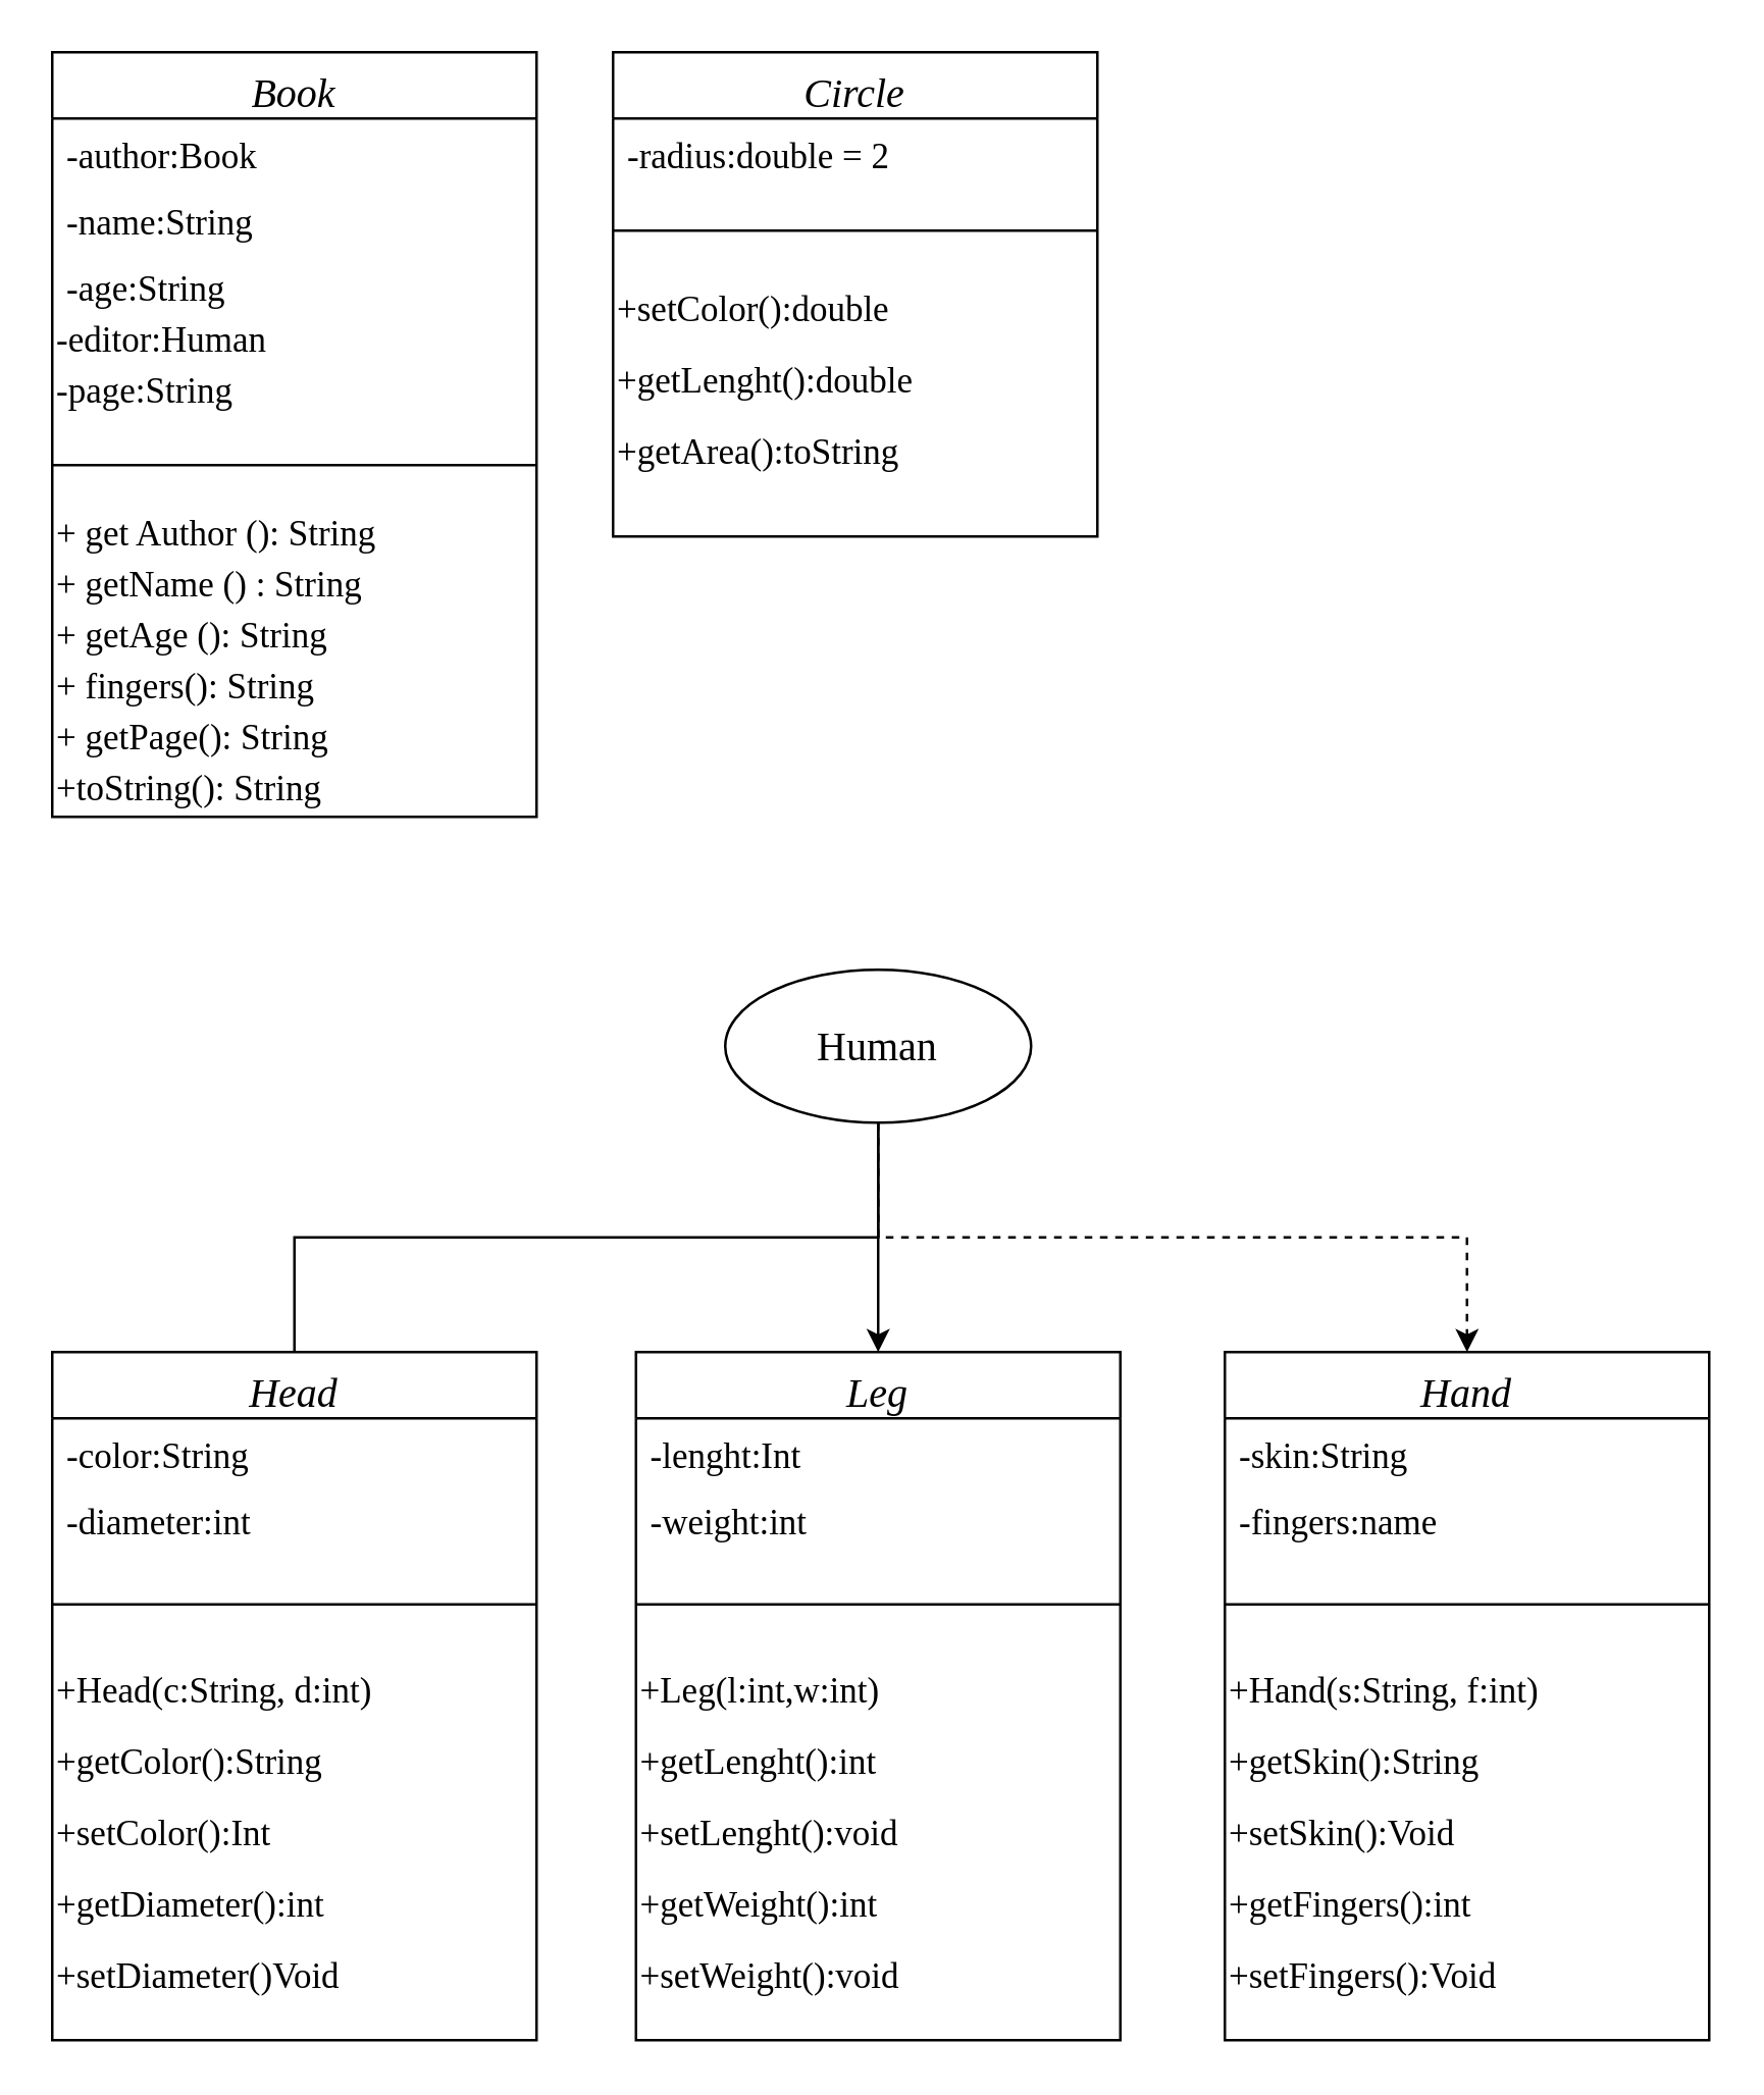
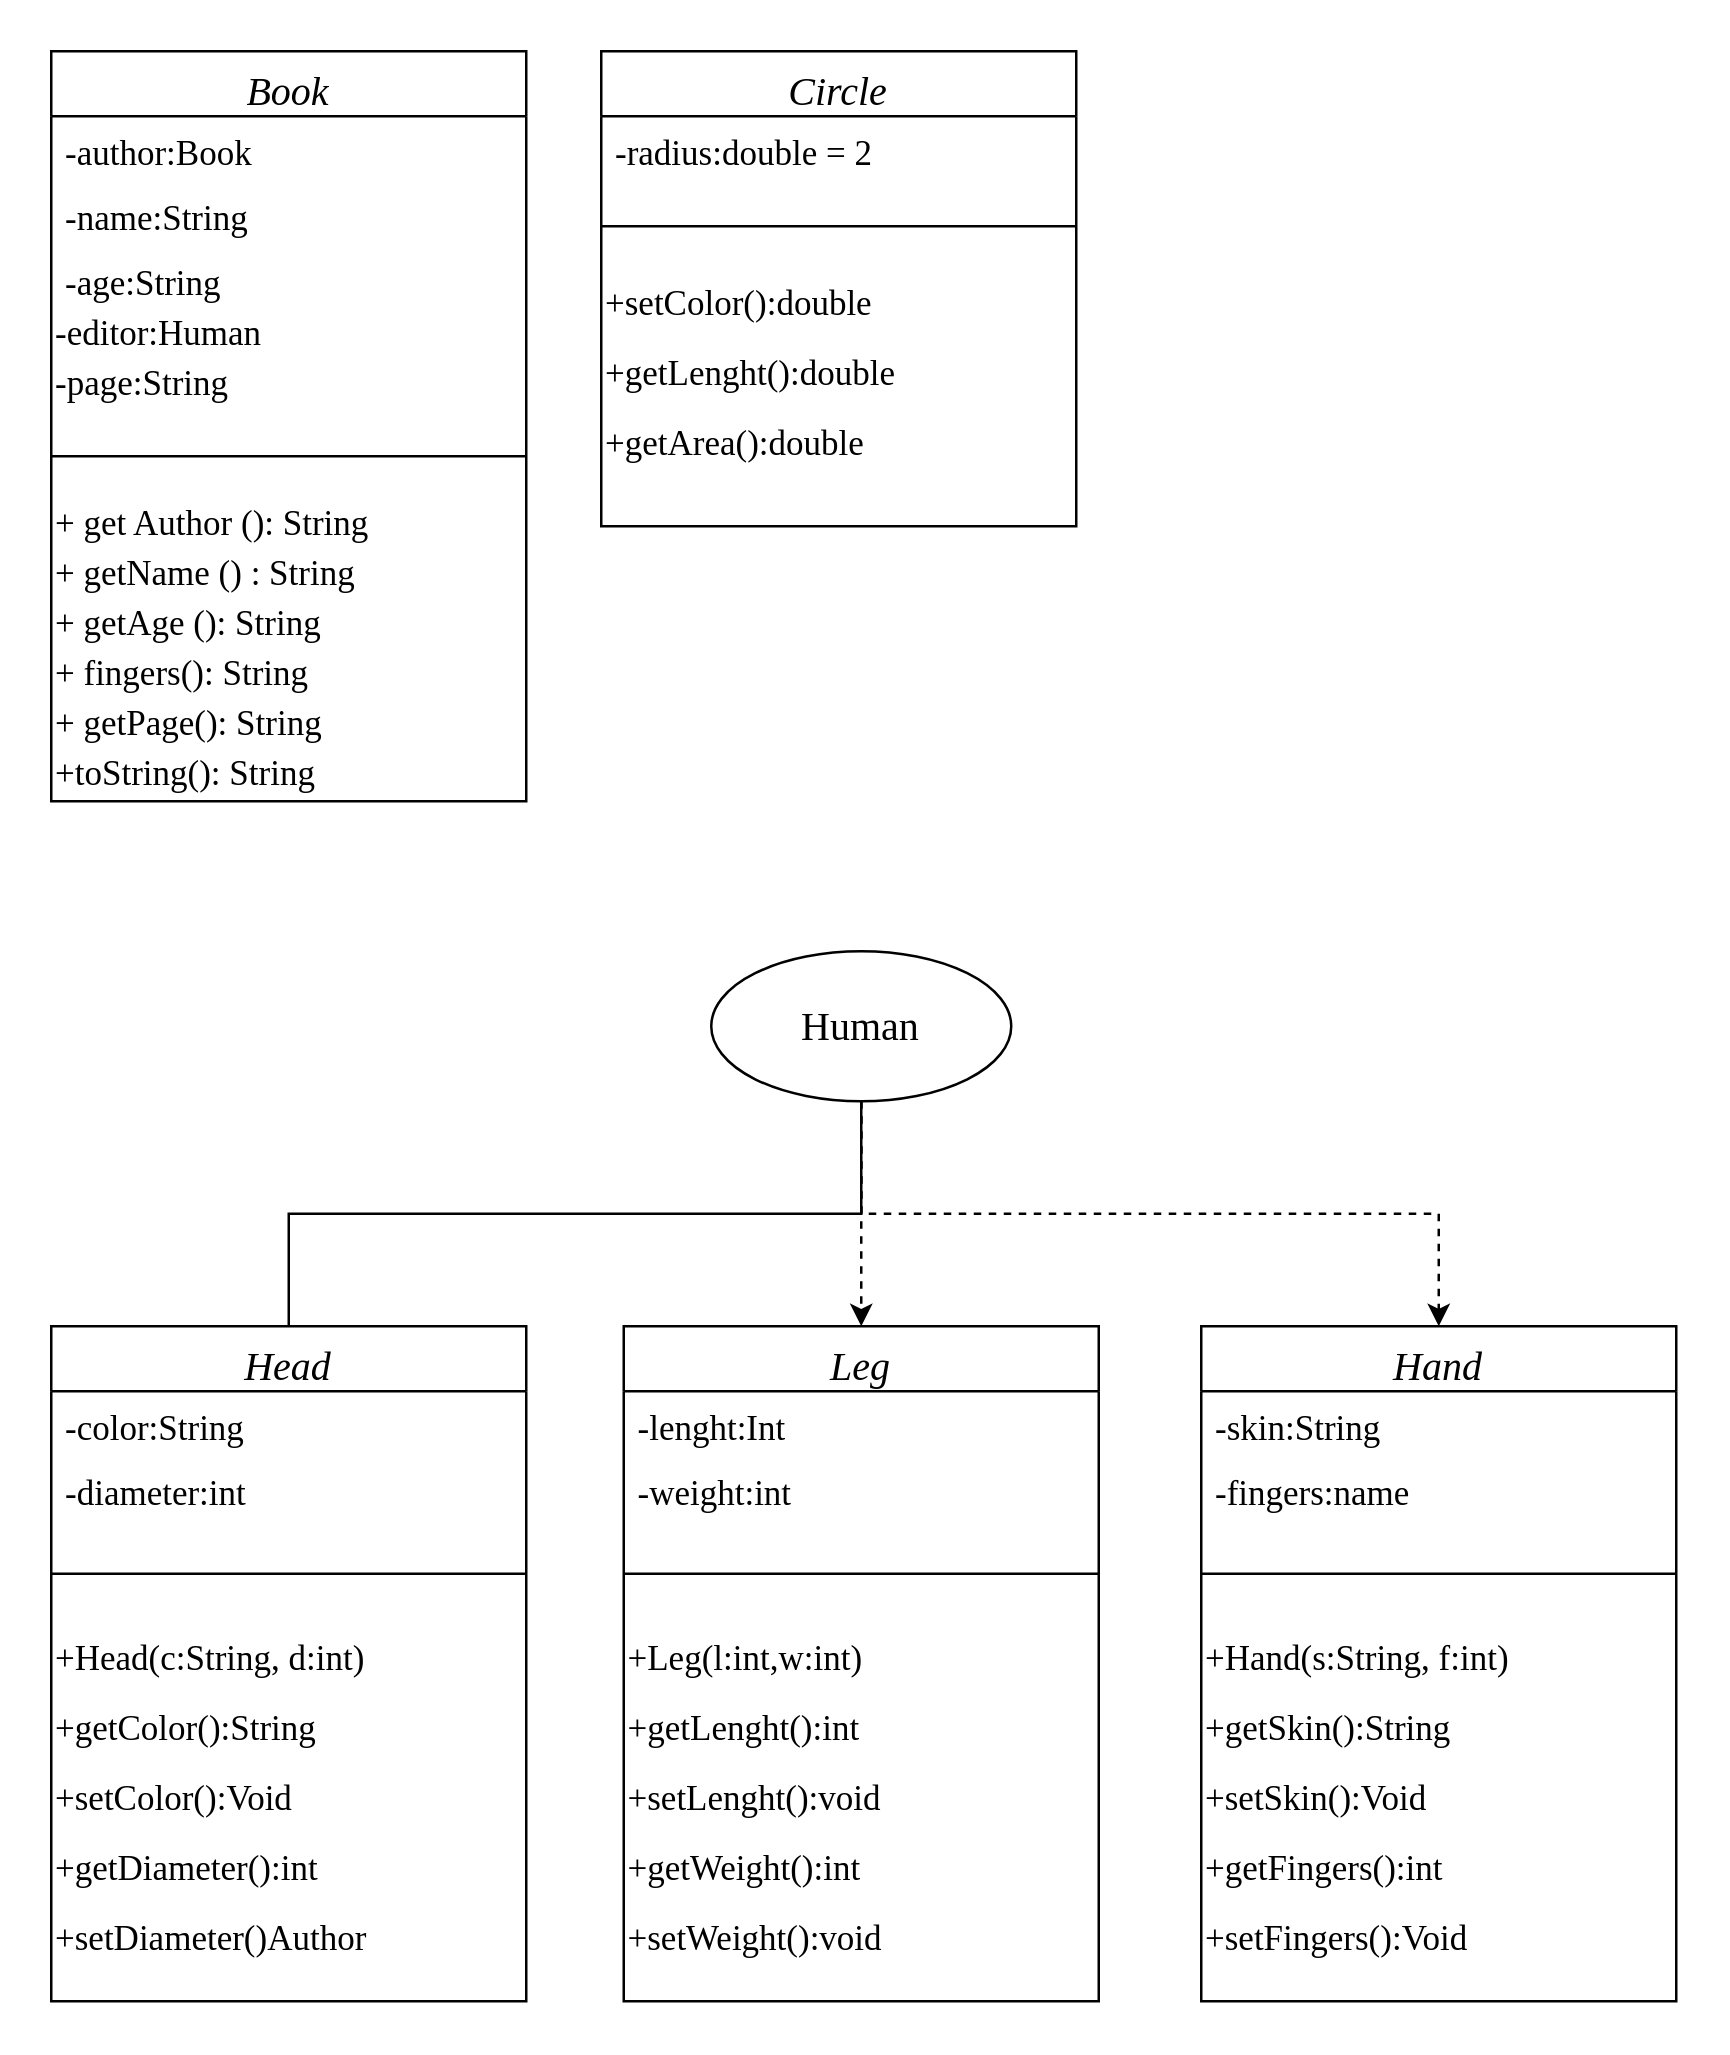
- <mxCell id="20" value="+getArea():toString" style="text;html=1;strokeColor=none;fillColor=none;align=left;verticalAlign=middle;whiteSpace=wrap;rounded=0;fontFamily=Times New Roman;fontSize=14;" vertex="1" parent="15"><mxGeometry y="144" width="190" height="28" as="geometry" /></mxCell>
+ <mxCell id="20" value="+getArea():double" style="text;html=1;strokeColor=none;fillColor=none;align=left;verticalAlign=middle;whiteSpace=wrap;rounded=0;fontFamily=Times New Roman;fontSize=14;" vertex="1" parent="15"><mxGeometry y="144" width="190" height="28" as="geometry" /></mxCell>
- <mxCell id="30" style="edgeStyle=orthogonalEdgeStyle;rounded=0;orthogonalLoop=1;jettySize=auto;html=1;exitX=0.5;exitY=1;exitDx=0;exitDy=0;entryX=0.5;entryY=0;entryDx=0;entryDy=0;fontFamily=Times New Roman;fontSize=16;" edge="1" parent="1" source="33" target="34"><mxGeometry relative="1" as="geometry" /></mxCell>
+ <mxCell id="30" style="edgeStyle=orthogonalEdgeStyle;rounded=0;orthogonalLoop=1;jettySize=auto;html=1;exitX=0.5;exitY=1;exitDx=0;exitDy=0;entryX=0.5;entryY=0;entryDx=0;entryDy=0;fontFamily=Times New Roman;fontSize=16;dashed=1;" edge="1" parent="1" source="33" target="34"><mxGeometry relative="1" as="geometry" /></mxCell>
- <mxCell id="27" value="+setColor():Int" style="text;html=1;strokeColor=none;fillColor=none;align=left;verticalAlign=middle;whiteSpace=wrap;rounded=0;fontFamily=Times New Roman;fontSize=14;" vertex="1" parent="21"><mxGeometry y="176" width="190" height="28" as="geometry" /></mxCell>
+ <mxCell id="27" value="+setColor():Void" style="text;html=1;strokeColor=none;fillColor=none;align=left;verticalAlign=middle;whiteSpace=wrap;rounded=0;fontFamily=Times New Roman;fontSize=14;" vertex="1" parent="21"><mxGeometry y="176" width="190" height="28" as="geometry" /></mxCell>
- <mxCell id="29" value="+setDiameter()Void" style="text;html=1;strokeColor=none;fillColor=none;align=left;verticalAlign=middle;whiteSpace=wrap;rounded=0;fontFamily=Times New Roman;fontSize=14;" vertex="1" parent="21"><mxGeometry y="232" width="190" height="28" as="geometry" /></mxCell>
+ <mxCell id="29" value="+setDiameter()Author" style="text;html=1;strokeColor=none;fillColor=none;align=left;verticalAlign=middle;whiteSpace=wrap;rounded=0;fontFamily=Times New Roman;fontSize=14;" vertex="1" parent="21"><mxGeometry y="232" width="190" height="28" as="geometry" /></mxCell>
